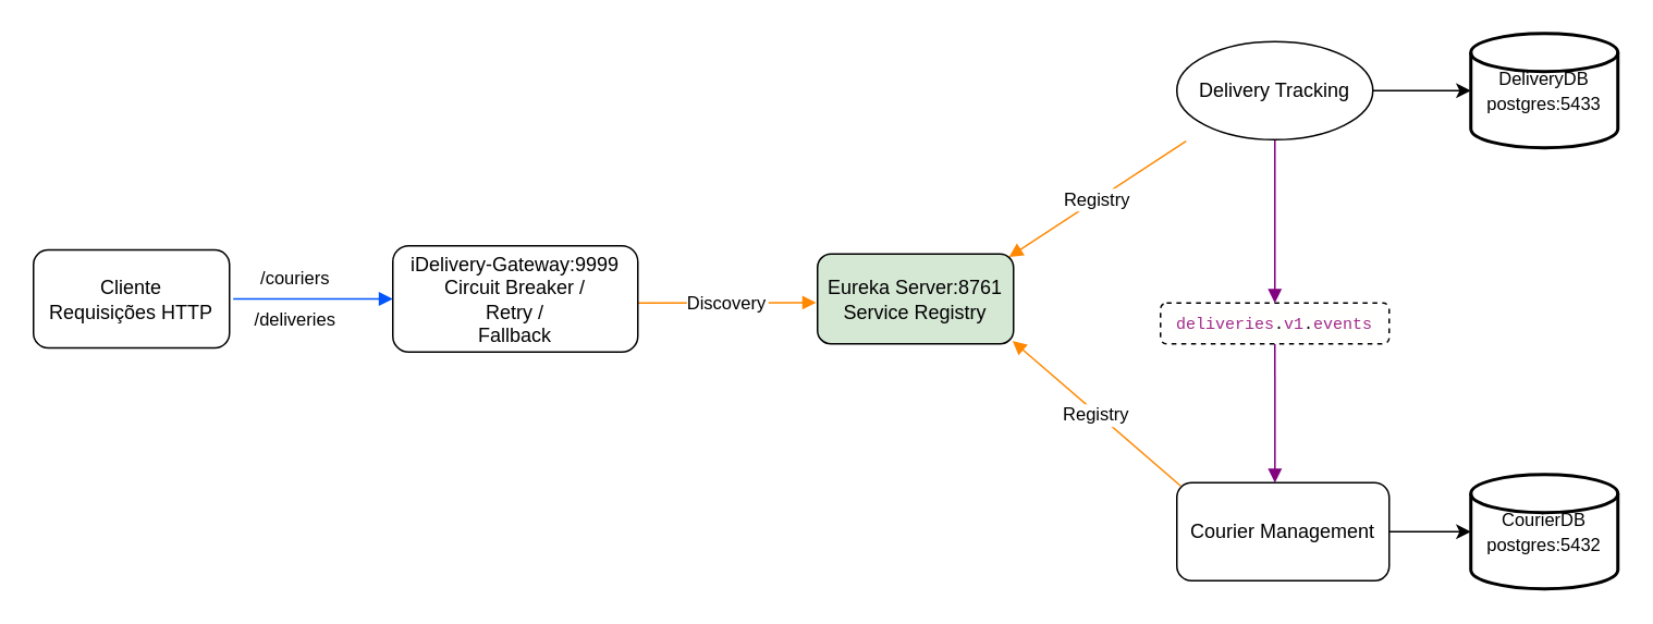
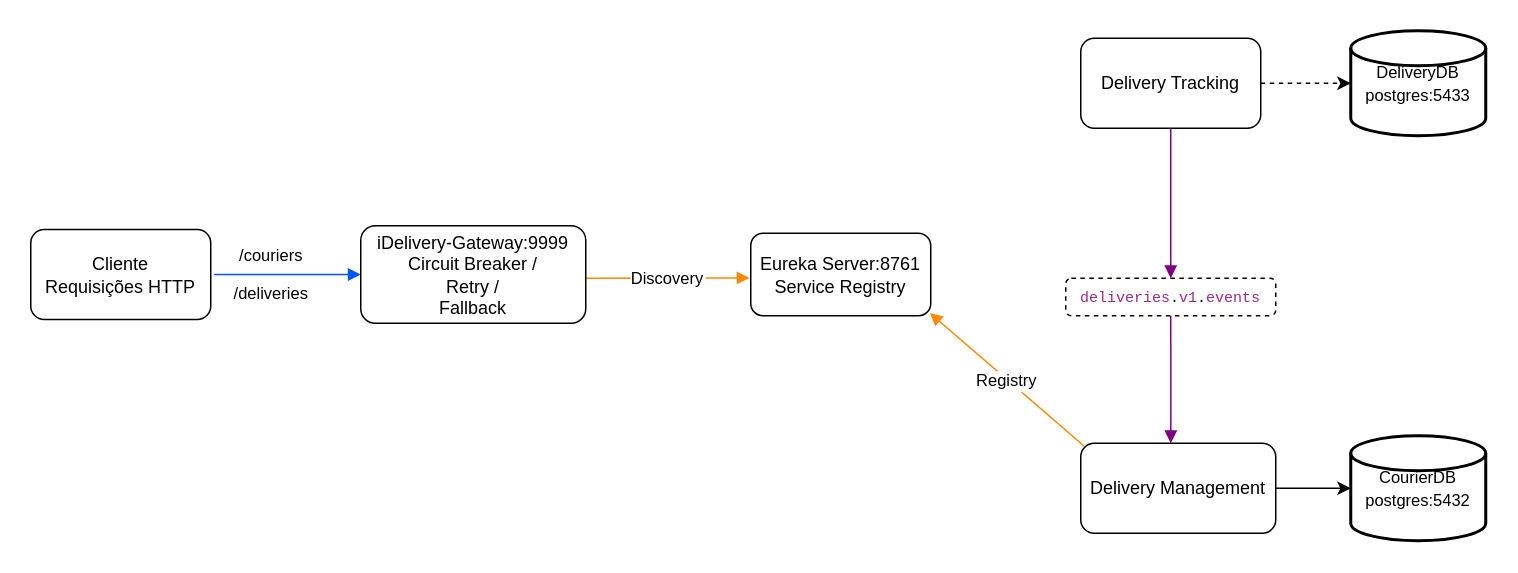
- <mxCell id="10" value="Delivery Tracking" style="ellipse;whiteSpace=wrap;html=1;" parent="1" vertex="1"><mxGeometry x="720" y="25" width="120" height="60" as="geometry" /></mxCell>
+ <mxCell id="10" value="Delivery Tracking" style="rounded=1;whiteSpace=wrap;html=1;" parent="1" vertex="1"><mxGeometry x="720" y="25" width="120" height="60" as="geometry" /></mxCell>
- <mxCell id="9" style="edgeStyle=orthogonalEdgeStyle;rounded=0;orthogonalLoop=1;jettySize=auto;html=1;entryX=0;entryY=0.5;entryDx=0;entryDy=0;entryPerimeter=0;" edge="1" parent="1" source="10" target="16"><mxGeometry relative="1" as="geometry"><mxPoint x="1000" y="55" as="targetPoint" /></mxGeometry></mxCell>
+ <mxCell id="9" style="edgeStyle=orthogonalEdgeStyle;rounded=0;orthogonalLoop=1;jettySize=auto;html=1;entryX=0;entryY=0.5;entryDx=0;entryDy=0;entryPerimeter=0;dashed=1;" edge="1" parent="1" source="10" target="16"><mxGeometry relative="1" as="geometry"><mxPoint x="1000" y="55" as="targetPoint" /></mxGeometry></mxCell>
- <mxCell id="3" value="Registry" style="strokeColor=#FF8800;endArrow=block;rounded=0;exitX=0.047;exitY=1.015;exitDx=0;exitDy=0;entryX=0.977;entryY=0.034;entryDx=0;entryDy=0;exitPerimeter=0;entryPerimeter=0;" parent="1" source="10" target="13" edge="1"><mxGeometry as="geometry"><mxPoint x="720" y="25.96" as="sourcePoint" /><mxPoint x="488.68" y="170" as="targetPoint" /></mxGeometry></mxCell>
- <mxCell id="13" value="Eureka Server:8761&lt;div&gt;Service Registry&lt;/div&gt;" style="rounded=1;whiteSpace=wrap;html=1;fillColor=#d5e8d4;" parent="1" vertex="1"><mxGeometry x="500" y="155" width="120" height="55" as="geometry" /></mxCell>
+ <mxCell id="13" value="Eureka Server:8761&lt;div&gt;Service Registry&lt;/div&gt;" style="rounded=1;whiteSpace=wrap;html=1;" parent="1" vertex="1"><mxGeometry x="500" y="155" width="120" height="55" as="geometry" /></mxCell>
- <mxCell id="12" value="Courier Management" style="rounded=1;whiteSpace=wrap;html=1;" parent="1" vertex="1"><mxGeometry x="720" y="295" width="130" height="60" as="geometry" /></mxCell>
+ <mxCell id="12" value="Delivery Management" style="rounded=1;whiteSpace=wrap;html=1;" parent="1" vertex="1"><mxGeometry x="720" y="295" width="130" height="60" as="geometry" /></mxCell>
